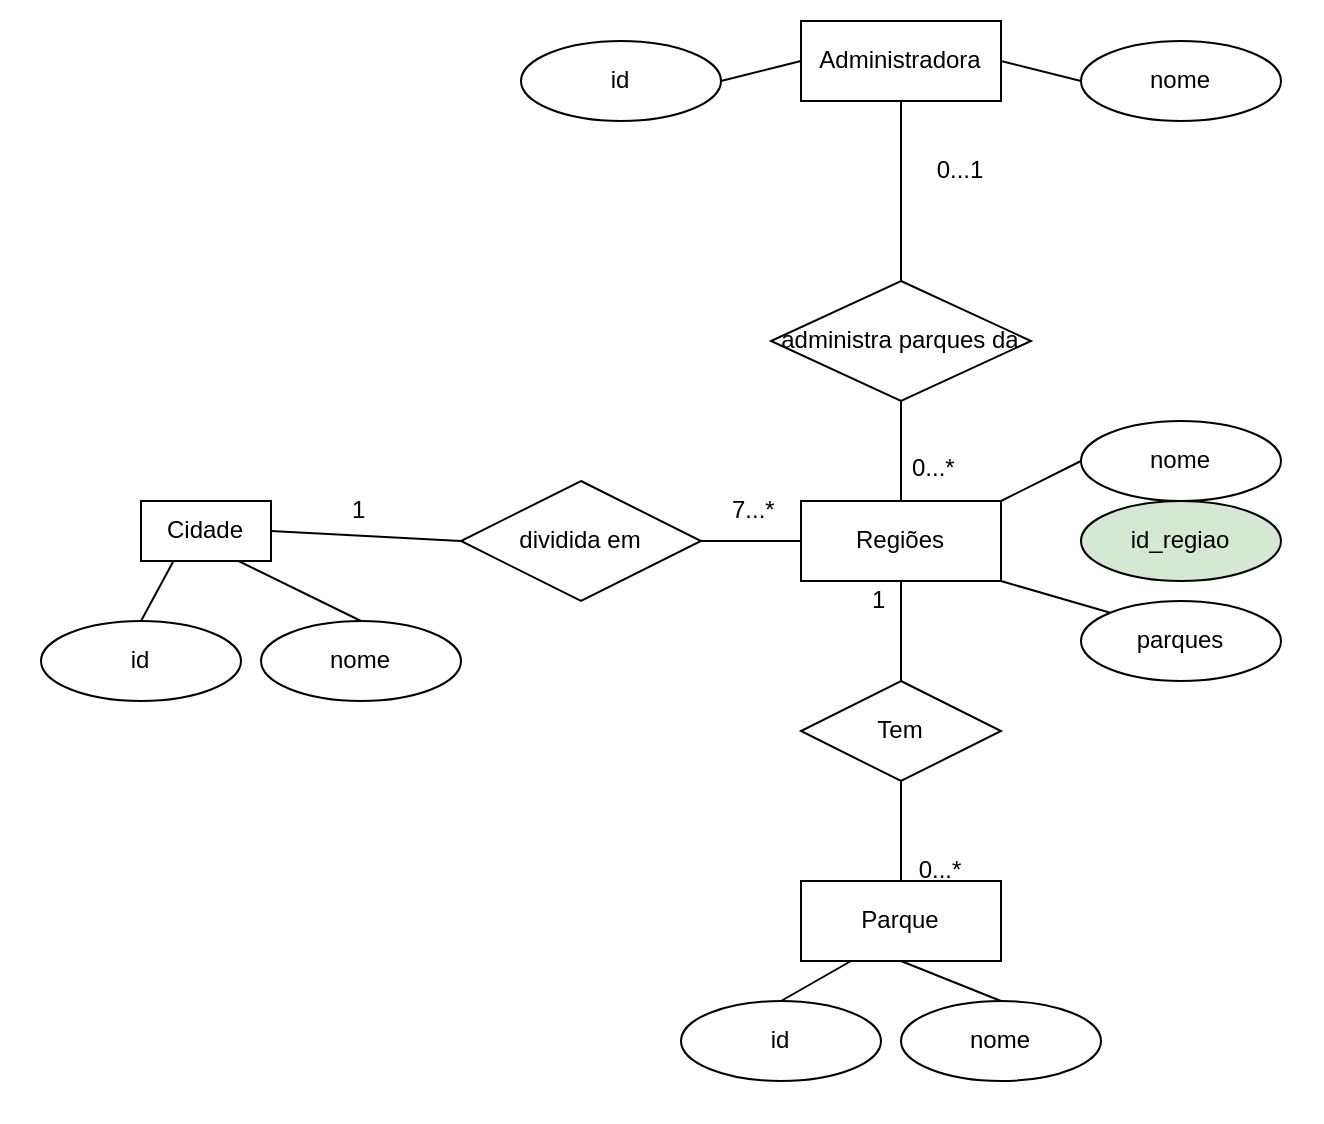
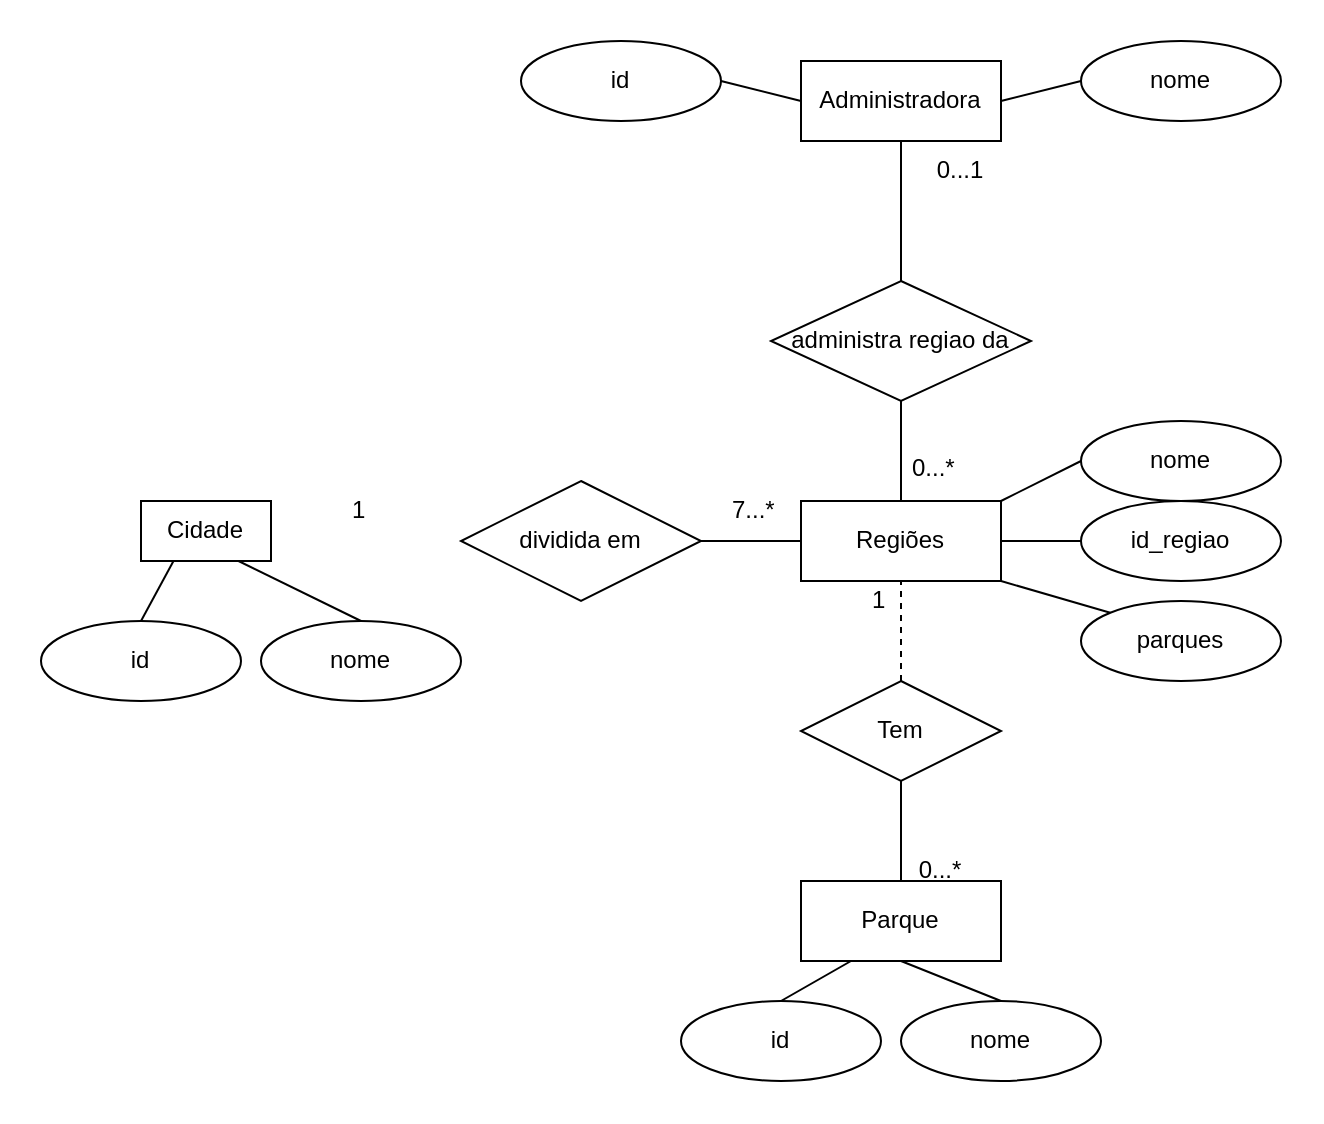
- <mxCell id="15" value="Administradora" style="whiteSpace=wrap;html=1;align=center;" vertex="1" parent="1"><mxGeometry x="400" y="10" width="100" height="40" as="geometry" /></mxCell>
+ <mxCell id="15" value="Administradora" style="whiteSpace=wrap;html=1;align=center;" vertex="1" parent="1"><mxGeometry x="400" y="30" width="100" height="40" as="geometry" /></mxCell>
- <mxCell id="16" value="administra parques da" style="shape=rhombus;perimeter=rhombusPerimeter;whiteSpace=wrap;html=1;align=center;" vertex="1" parent="1"><mxGeometry x="385" width="130" height="60" as="geometry" y="140" /></mxCell>
+ <mxCell id="16" value="administra regiao da" style="shape=rhombus;perimeter=rhombusPerimeter;whiteSpace=wrap;html=1;align=center;" vertex="1" parent="1"><mxGeometry x="385" width="130" height="60" as="geometry" y="140" /></mxCell>
- <mxCell id="8" value="" style="endArrow=none;html=1;rounded=0;exitX=1;exitY=0.5;exitDx=0;exitDy=0;entryX=0;entryY=0.5;entryDx=0;entryDy=0;" edge="1" parent="1" source="2" target="4"><mxGeometry width="50" height="50" relative="1" as="geometry"><mxPoint x="180" y="410" as="sourcePoint" /><mxPoint x="230" y="360" as="targetPoint" /></mxGeometry></mxCell>
+ <mxCell id="11" value="" style="endArrow=none;html=1;rounded=0;entryX=0;entryY=0.5;entryDx=0;entryDy=0;exitX=1;exitY=0.5;exitDx=0;exitDy=0;" edge="1" parent="1" source="3" target="6"><mxGeometry width="50" height="50" relative="1" as="geometry"><mxPoint x="490" y="350" as="sourcePoint" /><mxPoint x="540" y="300" as="targetPoint" /></mxGeometry></mxCell>
- <mxCell id="6" value="id_regiao" style="ellipse;whiteSpace=wrap;html=1;align=center;fillColor=#d5e8d4;" vertex="1" parent="1"><mxGeometry x="540" y="250" width="100" height="40" as="geometry" /></mxCell>
+ <mxCell id="6" value="id_regiao" style="ellipse;whiteSpace=wrap;html=1;align=center;" vertex="1" parent="1"><mxGeometry x="540" y="250" width="100" height="40" as="geometry" /></mxCell>
- <mxCell id="23" value="" style="endArrow=none;html=1;rounded=0;entryX=0.5;entryY=1;entryDx=0;entryDy=0;exitX=0.5;exitY=0;exitDx=0;exitDy=0;" edge="1" parent="1" source="22" target="3"><mxGeometry width="50" height="50" relative="1" as="geometry"><mxPoint x="240" y="420" as="sourcePoint" /><mxPoint x="290" y="370" as="targetPoint" /></mxGeometry></mxCell>
+ <mxCell id="23" value="" style="endArrow=none;html=1;rounded=0;entryX=0.5;entryY=1;entryDx=0;entryDy=0;exitX=0.5;exitY=0;exitDx=0;exitDy=0;dashed=1;" edge="1" parent="1" source="22" target="3"><mxGeometry width="50" height="50" relative="1" as="geometry"><mxPoint x="240" y="420" as="sourcePoint" /><mxPoint x="290" y="370" as="targetPoint" /></mxGeometry></mxCell>
